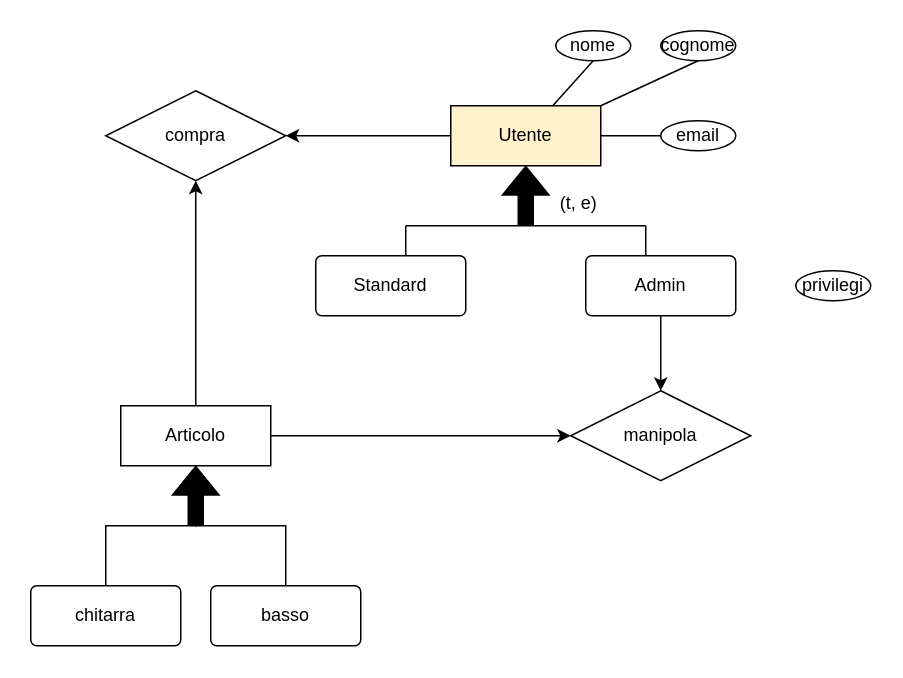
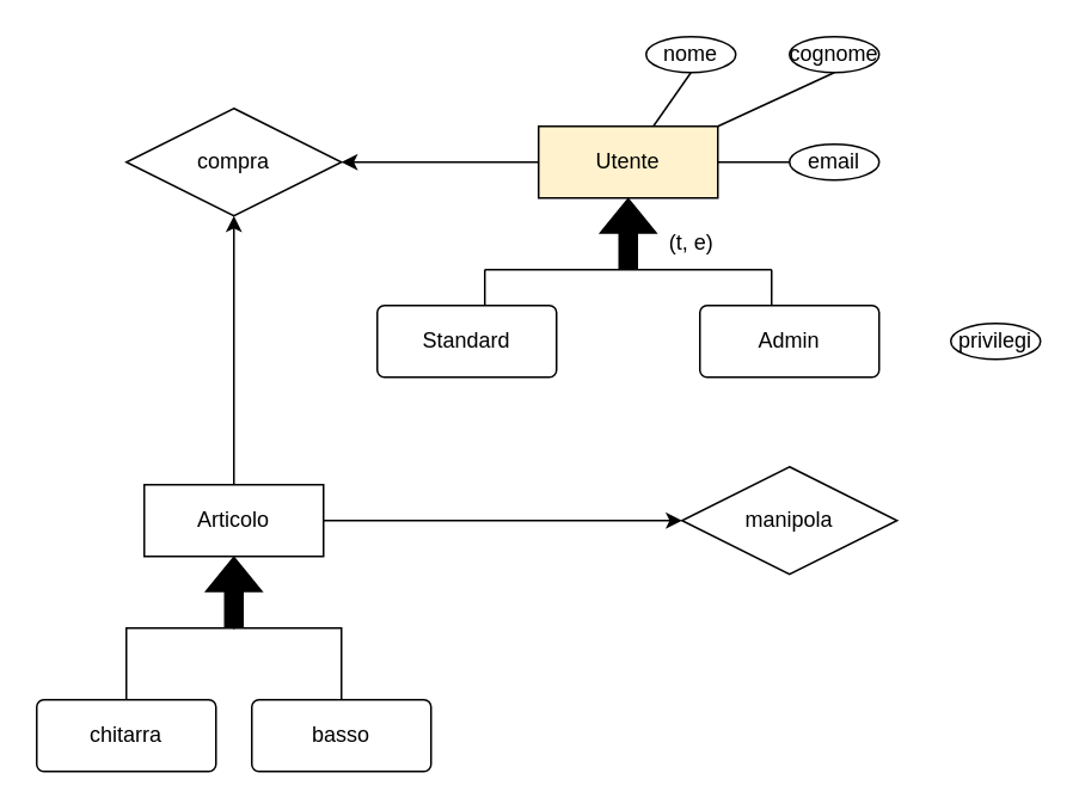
- <mxCell id="22" value="nome" style="ellipse;whiteSpace=wrap;html=1;align=center;" vertex="1" parent="1"><mxGeometry x="370" y="20" width="50" height="20" as="geometry" /></mxCell>
+ <mxCell id="22" value="nome" style="ellipse;whiteSpace=wrap;html=1;align=center;" vertex="1" parent="1"><mxGeometry x="360" y="20" width="50" height="20" as="geometry" /></mxCell>
- <mxCell id="5" value="" style="edgeStyle=orthogonalEdgeStyle;rounded=0;orthogonalLoop=1;jettySize=auto;html=1;" edge="1" parent="1" source="6" target="16"><mxGeometry relative="1" as="geometry" /></mxCell>
